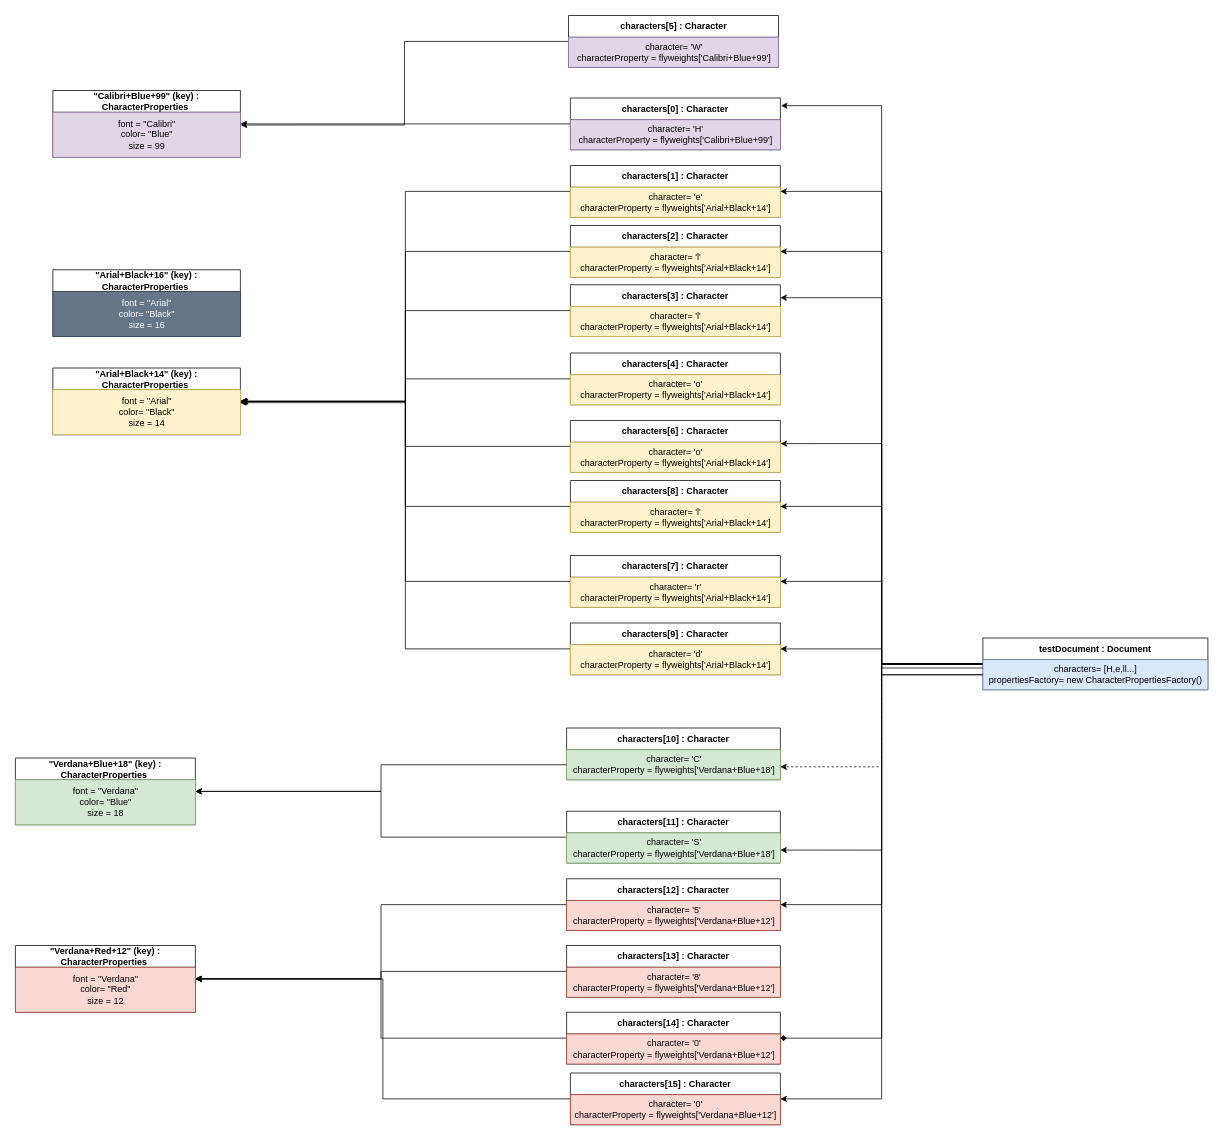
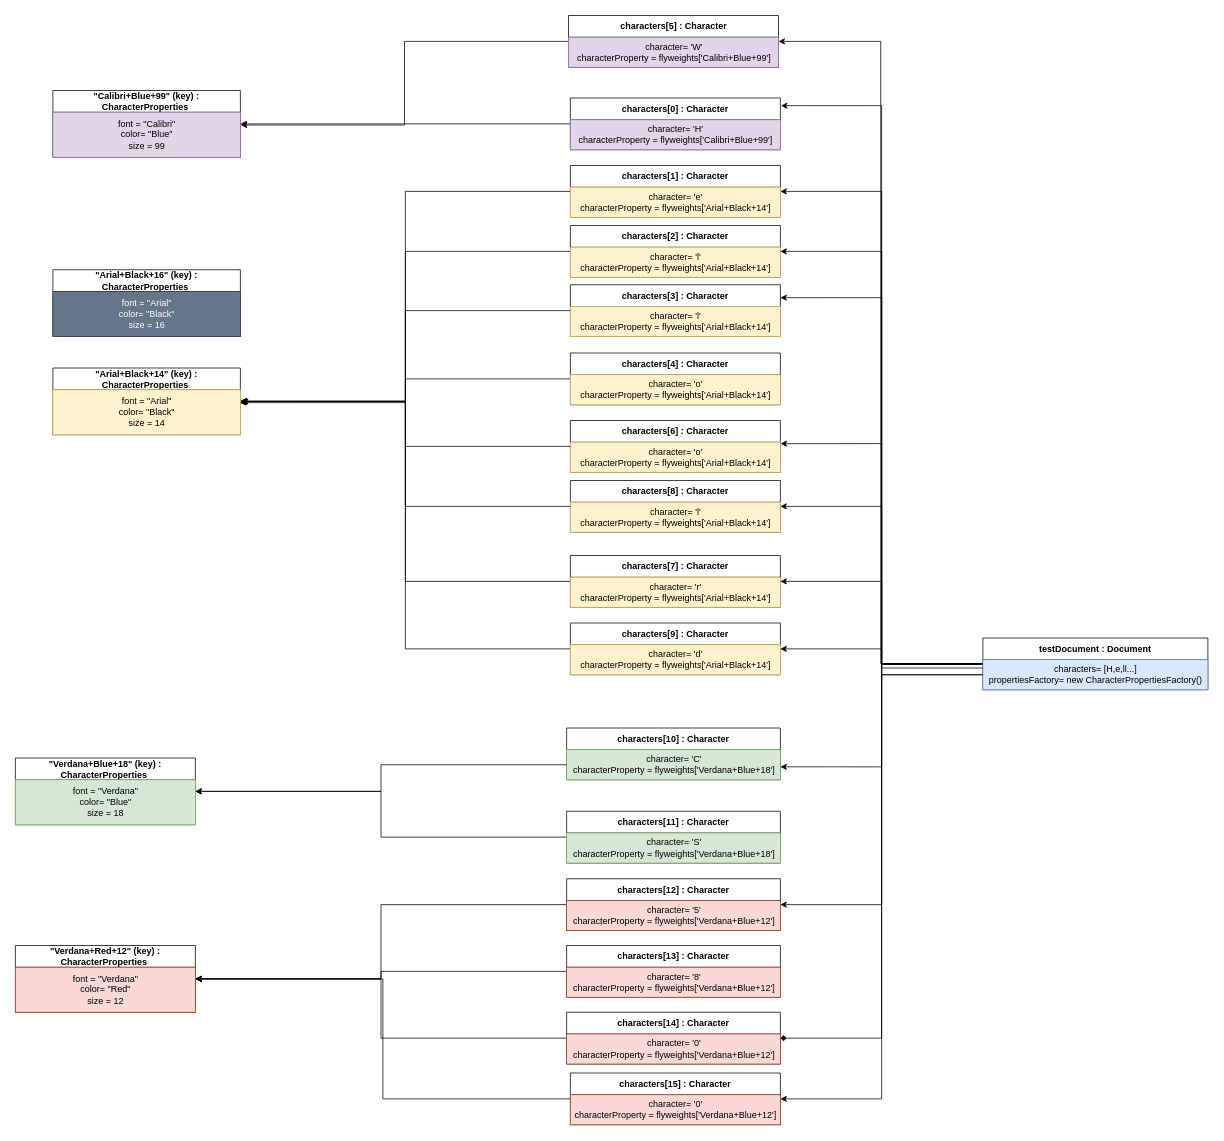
+ <mxCell id="56" style="edgeStyle=orthogonalEdgeStyle;rounded=0;orthogonalLoop=1;jettySize=auto;html=1;entryX=1;entryY=0.5;entryDx=0;entryDy=0;" parent="1" source="66" target="26" edge="1"><mxGeometry relative="1" as="geometry" /></mxCell>
- <mxCell id="58" style="edgeStyle=orthogonalEdgeStyle;rounded=0;orthogonalLoop=1;jettySize=auto;html=1;entryX=1;entryY=0.75;entryDx=0;entryDy=0;dashed=1;" parent="1" source="66" target="36" edge="1"><mxGeometry relative="1" as="geometry" /></mxCell>
+ <mxCell id="58" style="edgeStyle=orthogonalEdgeStyle;rounded=0;orthogonalLoop=1;jettySize=auto;html=1;entryX=1;entryY=0.75;entryDx=0;entryDy=0;" parent="1" source="66" target="36" edge="1"><mxGeometry relative="1" as="geometry" /></mxCell>
- <mxCell id="59" style="edgeStyle=orthogonalEdgeStyle;rounded=0;orthogonalLoop=1;jettySize=auto;html=1;entryX=1;entryY=0.75;entryDx=0;entryDy=0;" parent="1" source="66" target="39" edge="1"><mxGeometry relative="1" as="geometry" /></mxCell>
